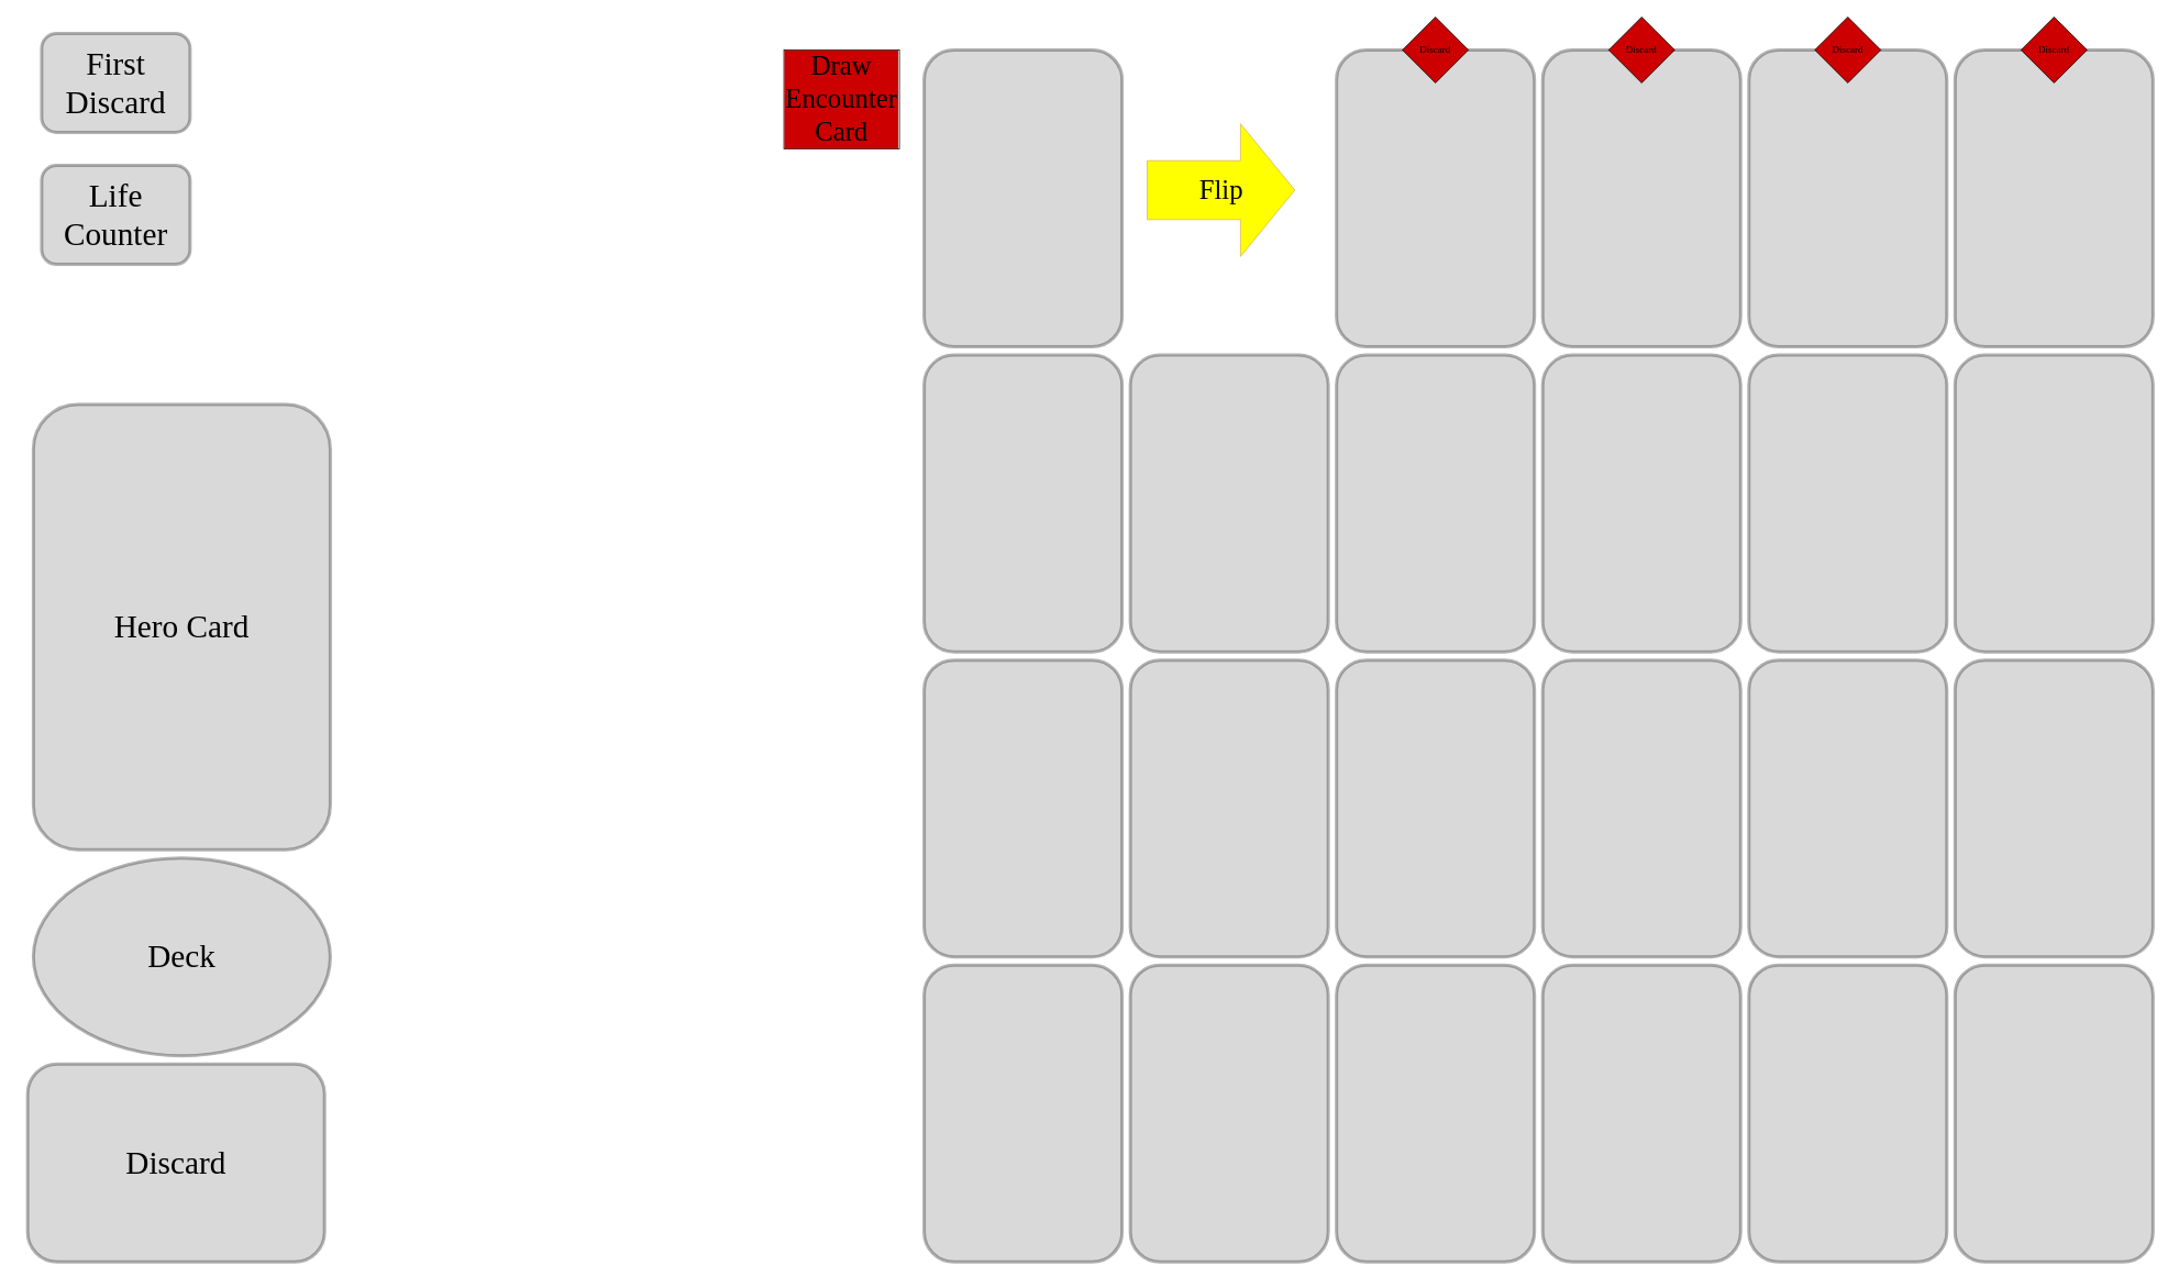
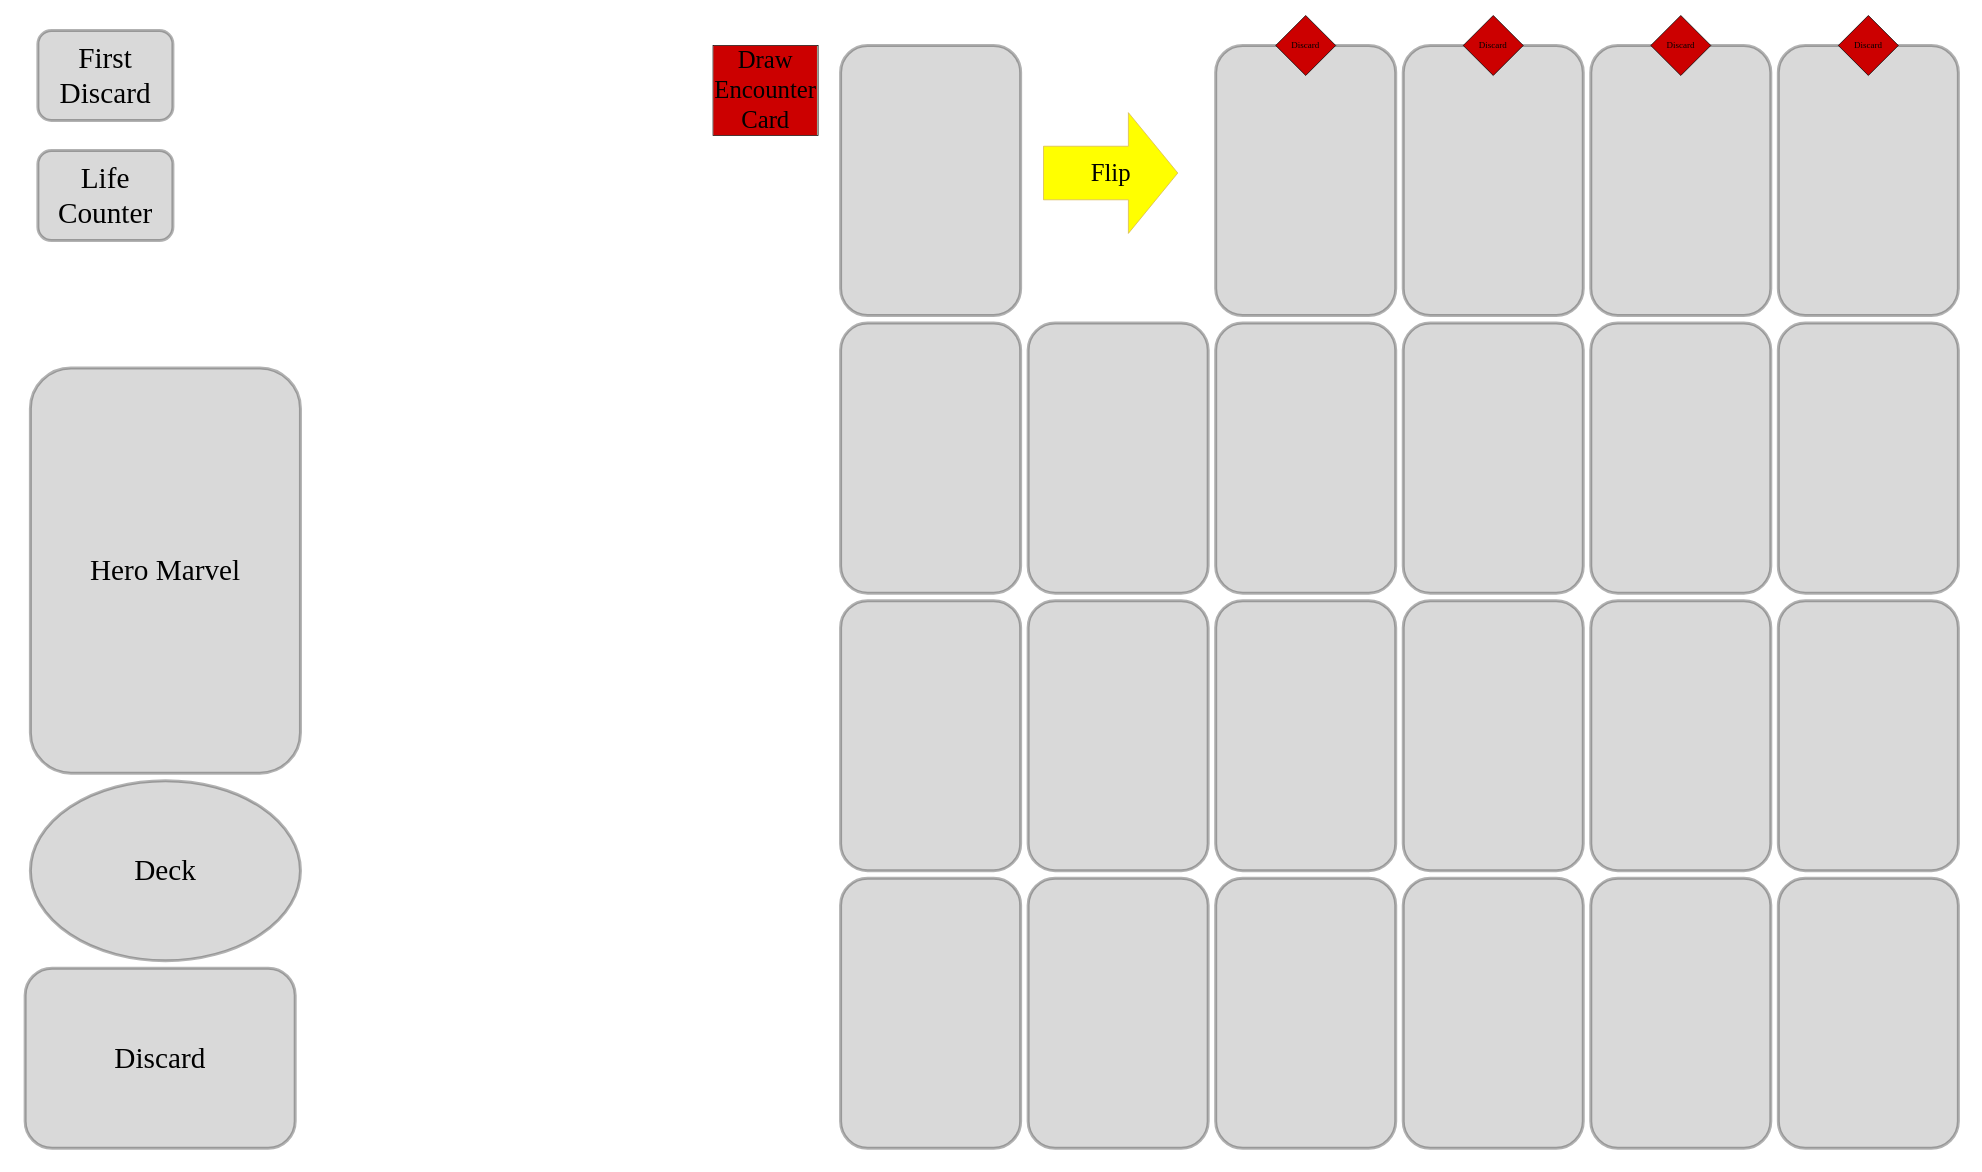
- <mxCell id="8" value="&lt;font style=&quot;font-size: 33px&quot;&gt;Draw Encounter Card&lt;/font&gt;" style="rounded=0;whiteSpace=wrap;html=1;fontFamily=Bangers;labelBackgroundColor=#CC0000;" vertex="1" parent="3"><mxGeometry x="950" y="60" width="140" height="120" as="geometry" /></mxCell>
+ <mxCell id="8" value="&lt;font style=&quot;font-size: 33px&quot;&gt;Draw Encounter Card&lt;/font&gt;" style="rounded=0;whiteSpace=wrap;html=1;fontFamily=Bangers;labelBackgroundColor=#CC0000;fillColor=#d5e8d4;" vertex="1" parent="3"><mxGeometry x="950" y="60" width="140" height="120" as="geometry" /></mxCell>
- <mxCell id="4" value="Hero Card" style="rounded=1;whiteSpace=wrap;html=1;aspect=fixed;fontFamily=Bangers;FType=g;fontSize=39;fillColor=#808080;strokeWidth=4;shadow=0;comic=0;glass=0;opacity=30;" vertex="1" parent="3"><mxGeometry x="40" y="490" width="360" height="540" as="geometry" /></mxCell>
+ <mxCell id="4" value="Hero Marvel" style="rounded=1;whiteSpace=wrap;html=1;aspect=fixed;fontFamily=Bangers;FType=g;fontSize=39;fillColor=#808080;strokeWidth=4;shadow=0;comic=0;glass=0;opacity=30;" vertex="1" parent="3"><mxGeometry x="40" y="490" width="360" height="540" as="geometry" /></mxCell>
